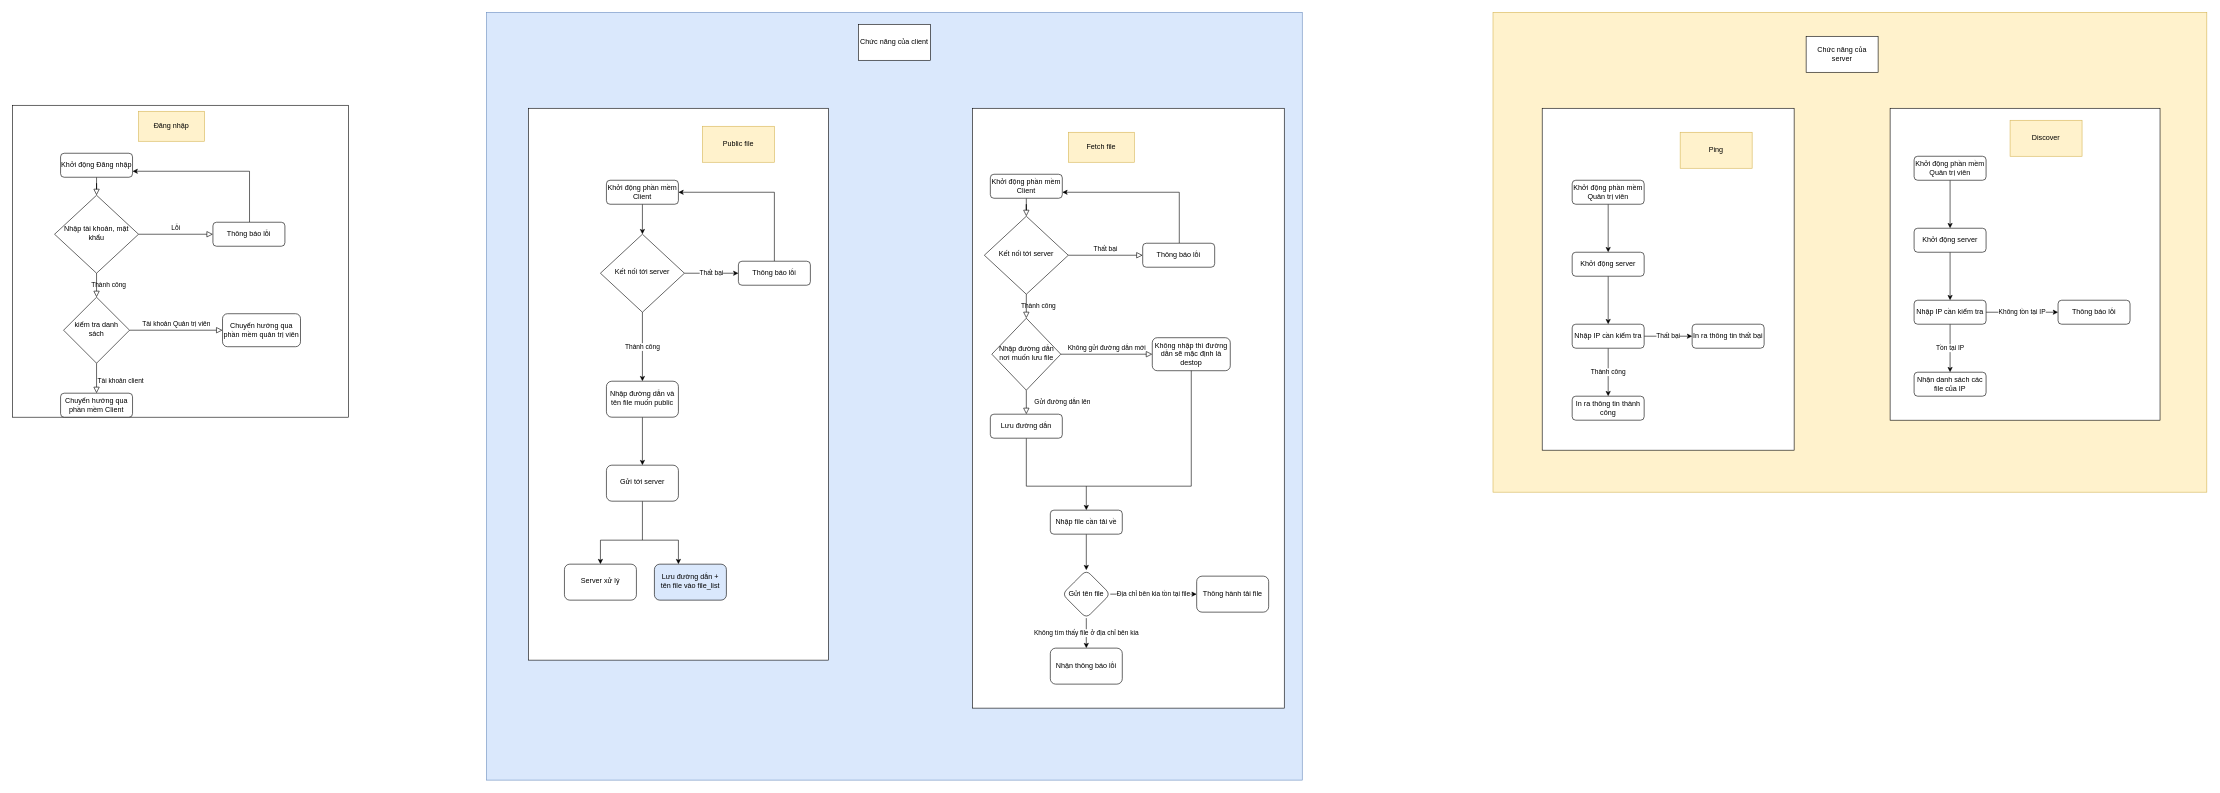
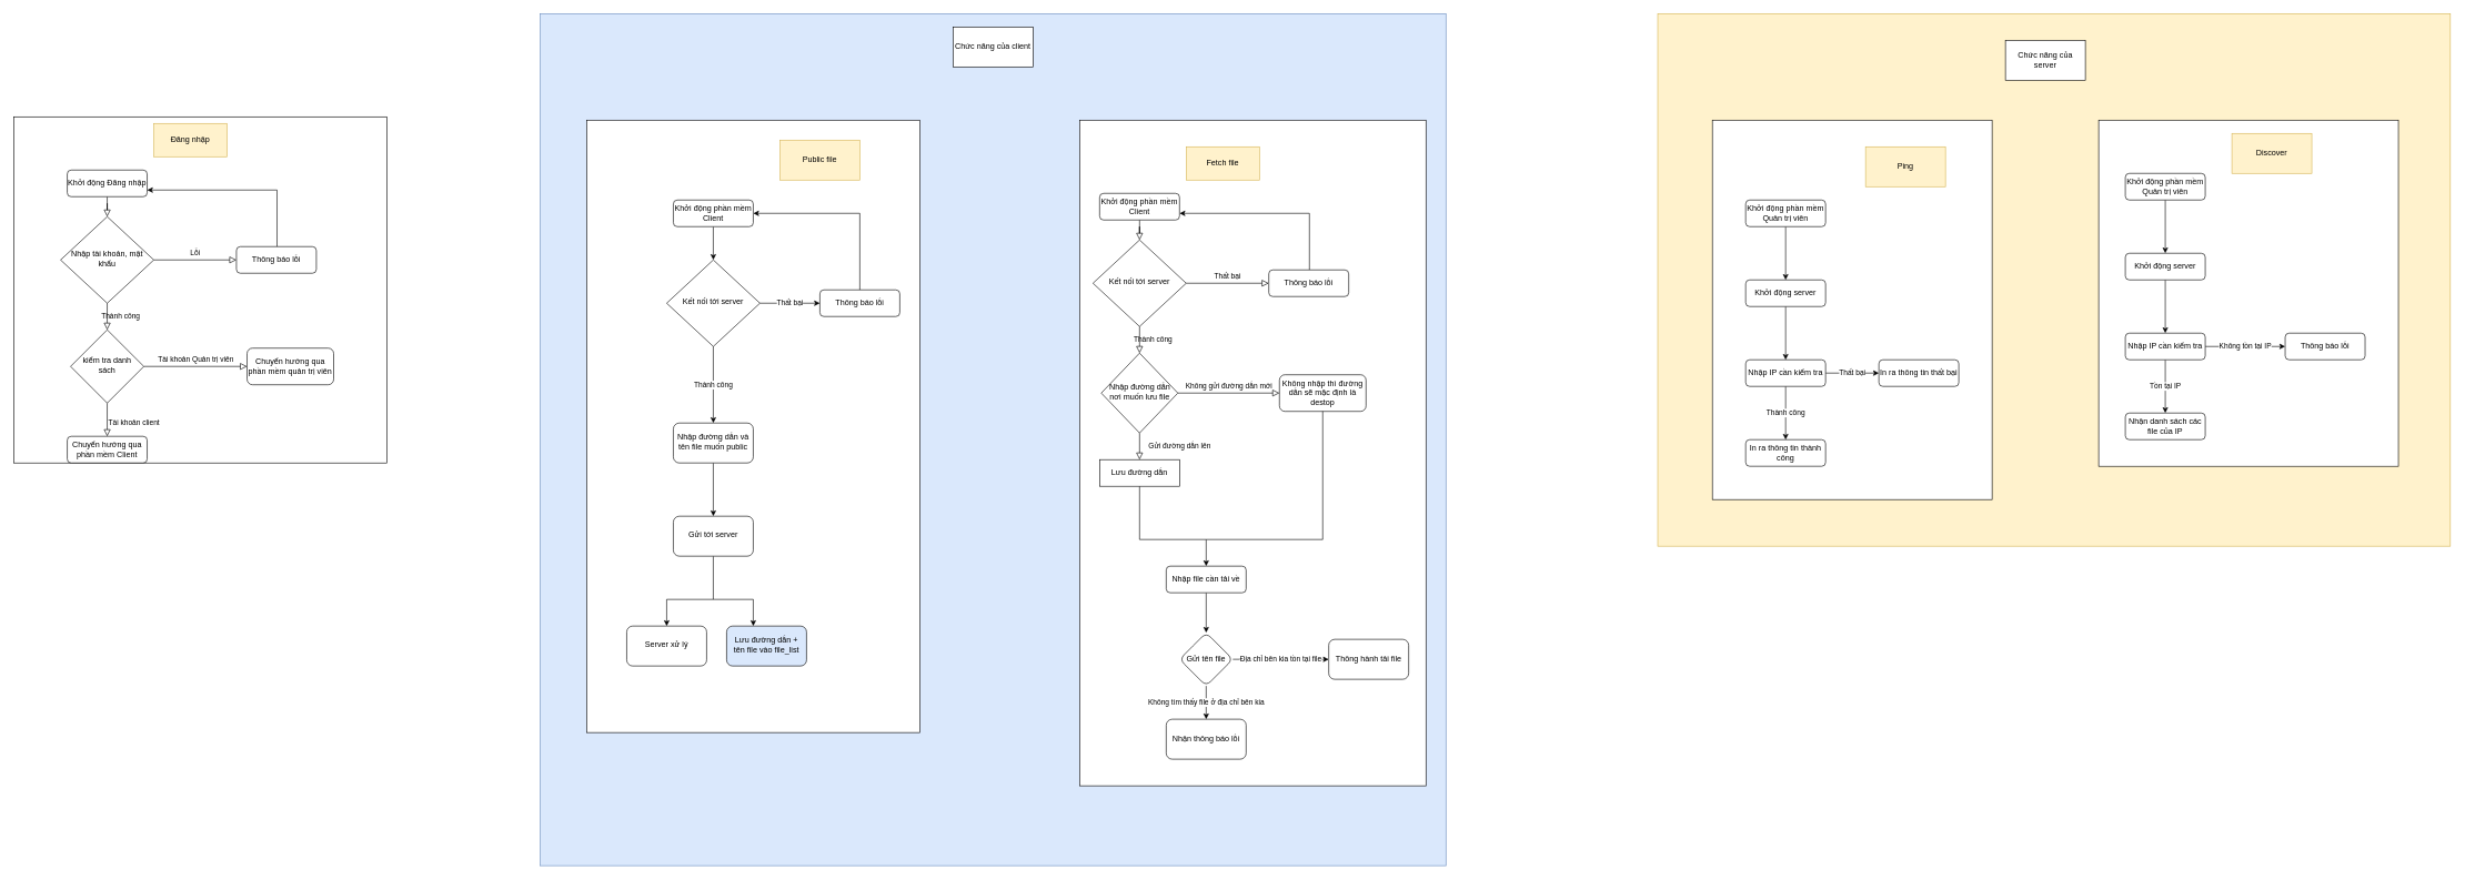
- <mxCell id="33" value="Lưu đường dẫn" style="rounded=1;whiteSpace=wrap;html=1;fontSize=12;glass=0;strokeWidth=1;shadow=0;" parent="1" vertex="1"><mxGeometry x="1650" y="690" width="120" height="40" as="geometry" /></mxCell>
+ <mxCell id="33" value="Lưu đường dẫn" style="whiteSpace=wrap;html=1;fontSize=12;glass=0;strokeWidth=1;shadow=0;rounded=0;" parent="1" vertex="1"><mxGeometry x="1650" y="690" width="120" height="40" as="geometry" /></mxCell>
